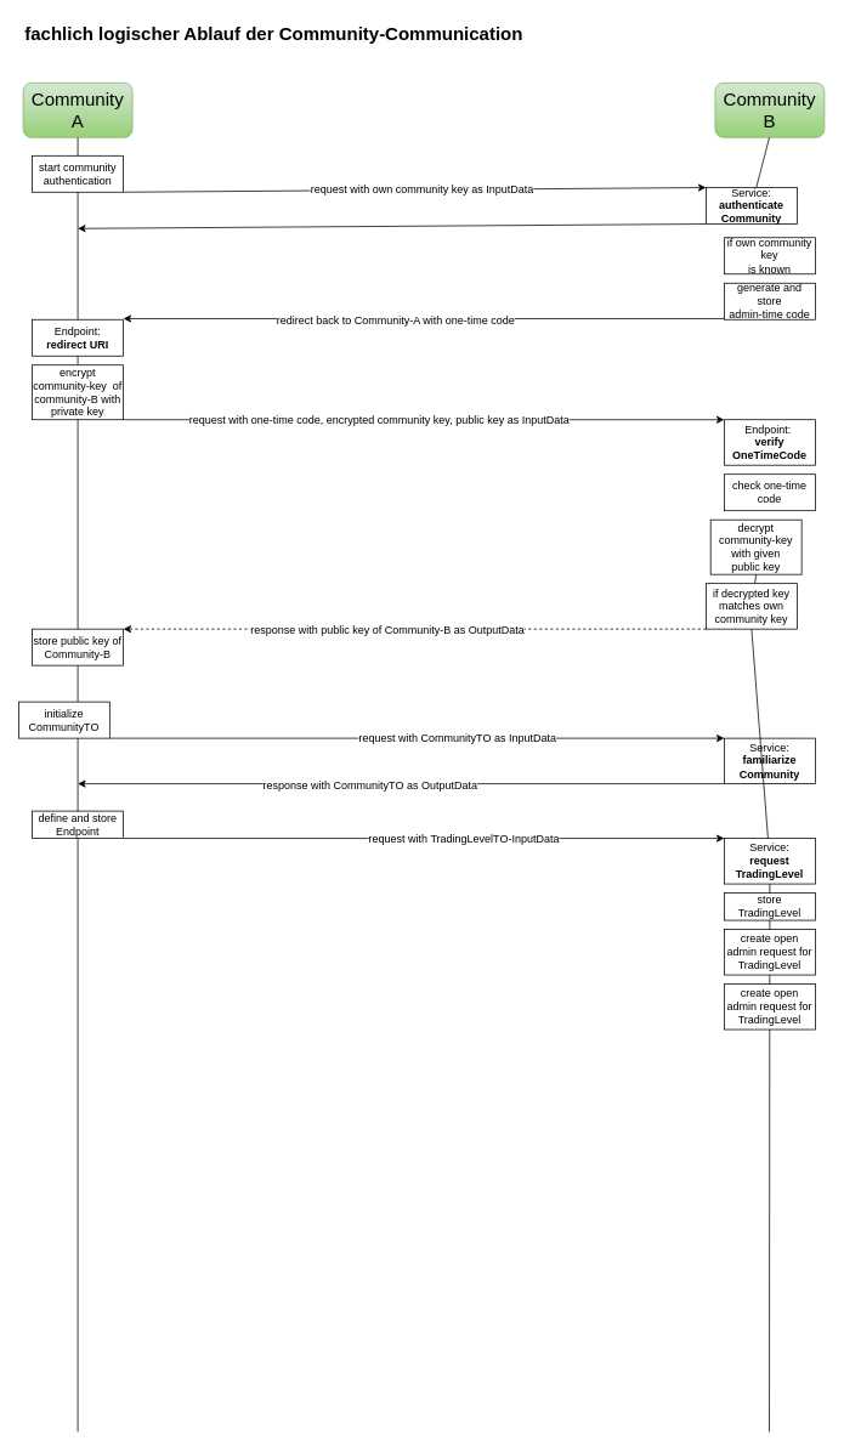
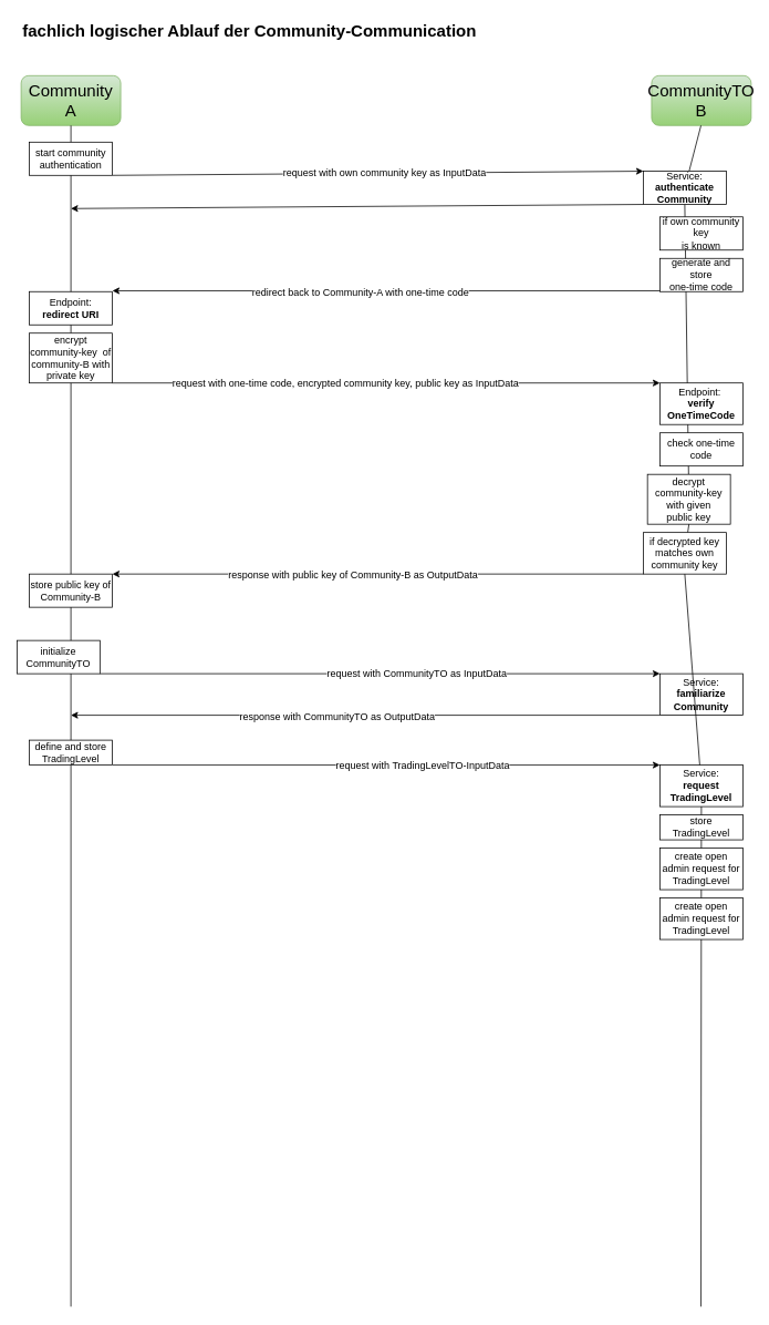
- <mxCell id="4" value="Community B" style="rounded=1;whiteSpace=wrap;html=1;fontSize=20;fillColor=#d5e8d4;gradientColor=#97d077;strokeColor=#82b366;" vertex="1" parent="1"><mxGeometry x="785" y="90" width="120" height="60" as="geometry" /></mxCell>
+ <mxCell id="4" value="CommunityTO B" style="rounded=1;whiteSpace=wrap;html=1;fontSize=20;fillColor=#d5e8d4;gradientColor=#97d077;strokeColor=#82b366;" vertex="1" parent="1"><mxGeometry x="785" y="90" width="120" height="60" as="geometry" /></mxCell>
- <mxCell id="24" value="generate and store&lt;br&gt;admin-time code" style="rounded=0;whiteSpace=wrap;html=1;fontSize=12;" vertex="1" parent="1"><mxGeometry x="795" y="310" width="100" height="40" as="geometry" /></mxCell>
+ <mxCell id="24" value="generate and store&lt;br&gt;one-time code" style="rounded=0;whiteSpace=wrap;html=1;fontSize=12;" vertex="1" parent="1"><mxGeometry x="795" y="310" width="100" height="40" as="geometry" /></mxCell>
+ <mxCell id="22" value="" style="endArrow=none;html=1;fontSize=20;entryX=0.5;entryY=1;entryDx=0;entryDy=0;startArrow=none;" edge="1" parent="1" source="40" target="21"><mxGeometry width="50" height="50" relative="1" as="geometry"><mxPoint x="844.977" y="660" as="sourcePoint" /><mxPoint x="844.5" y="150" as="targetPoint" /></mxGeometry></mxCell>
- <mxCell id="37" value="" style="endArrow=classic;html=1;fontSize=12;exitX=0;exitY=1;exitDx=0;exitDy=0;entryX=1;entryY=0;entryDx=0;entryDy=0;dashed=1;" edge="1" parent="1" source="42" target="44"><mxGeometry width="50" height="50" relative="1" as="geometry"><mxPoint x="785" y="720" as="sourcePoint" /><mxPoint x="85" y="690" as="targetPoint" /></mxGeometry></mxCell>
+ <mxCell id="37" value="" style="endArrow=classic;html=1;fontSize=12;exitX=0;exitY=1;exitDx=0;exitDy=0;entryX=1;entryY=0;entryDx=0;entryDy=0;" edge="1" parent="1" source="42" target="44"><mxGeometry width="50" height="50" relative="1" as="geometry"><mxPoint x="785" y="720" as="sourcePoint" /><mxPoint x="85" y="690" as="targetPoint" /></mxGeometry></mxCell>
- <mxCell id="36" value="define and store&lt;br&gt;Endpoint" style="rounded=0;whiteSpace=wrap;html=1;fontSize=12;" vertex="1" parent="1"><mxGeometry x="35" y="890" width="100" height="30" as="geometry" /></mxCell>
+ <mxCell id="36" value="define and store&lt;br&gt;TradingLevel" style="rounded=0;whiteSpace=wrap;html=1;fontSize=12;" vertex="1" parent="1"><mxGeometry x="35" y="890" width="100" height="30" as="geometry" /></mxCell>
